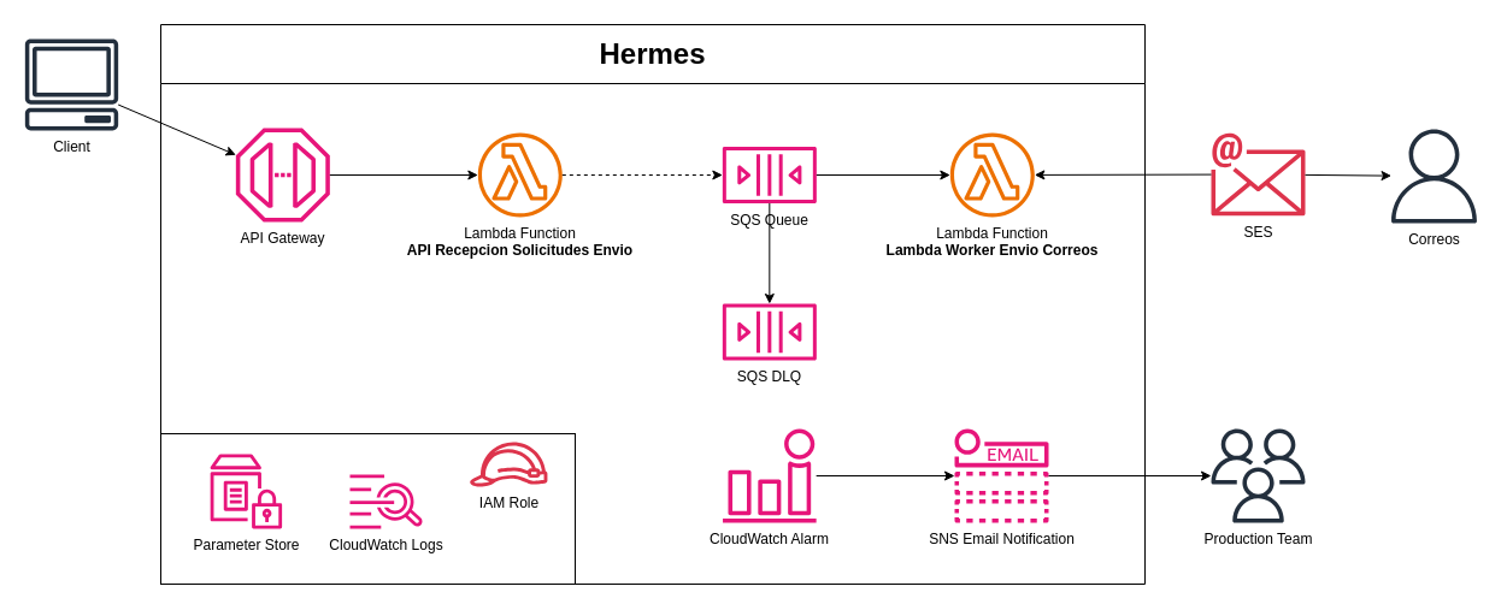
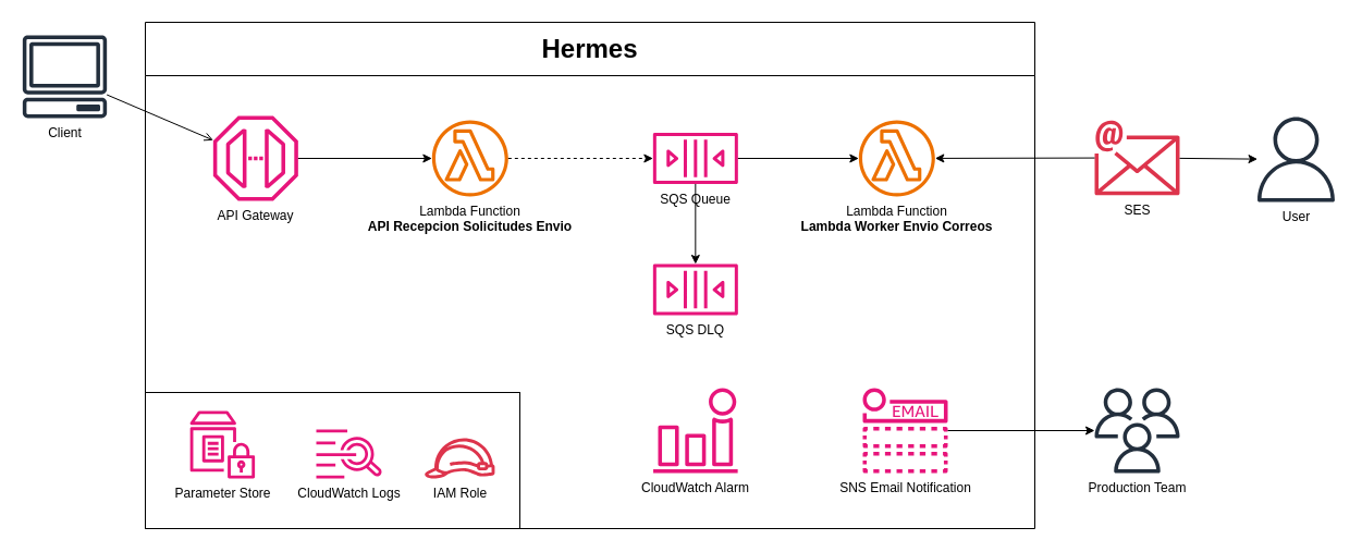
- <mxCell id="20" value="" style="endArrow=classic;html=1;rounded=0;fontColor=light-dark(#000000,#000000);strokeColor=light-dark(#000000,#000000);" edge="1" parent="1" source="19" target="9"><mxGeometry width="50" height="50" relative="1" as="geometry"><mxPoint x="78.005" y="145" as="sourcePoint" /><mxPoint x="181.34" y="144.215" as="targetPoint" /></mxGeometry></mxCell>
+ <mxCell id="20" value="" style="endArrow=open;html=1;rounded=0;fontColor=light-dark(#000000,#000000);strokeColor=light-dark(#000000,#000000);" edge="1" parent="1" source="19" target="9"><mxGeometry width="50" height="50" relative="1" as="geometry"><mxPoint x="78.005" y="145" as="sourcePoint" /><mxPoint x="181.34" y="144.215" as="targetPoint" /></mxGeometry></mxCell>
- <mxCell id="23" value="Correos" style="sketch=0;outlineConnect=0;fontColor=light-dark(#000000,#000000);gradientColor=none;fillColor=#232F3D;strokeColor=light-dark(#000000,#000000);dashed=0;verticalLabelPosition=bottom;verticalAlign=top;align=center;html=1;fontSize=12;fontStyle=0;aspect=fixed;pointerEvents=1;shape=mxgraph.aws4.user;" vertex="1" parent="1"><mxGeometry x="1151" y="107" width="78" height="78" as="geometry" /></mxCell>
+ <mxCell id="23" value="User" style="sketch=0;outlineConnect=0;fontColor=light-dark(#000000,#000000);gradientColor=none;fillColor=#232F3D;strokeColor=light-dark(#000000,#000000);dashed=0;verticalLabelPosition=bottom;verticalAlign=top;align=center;html=1;fontSize=12;fontStyle=0;aspect=fixed;pointerEvents=1;shape=mxgraph.aws4.user;" vertex="1" parent="1"><mxGeometry x="1151" y="107" width="78" height="78" as="geometry" /></mxCell>
- <mxCell id="8" value="SQS DLQ" style="sketch=0;outlineConnect=0;fontColor=light-dark(#000000,#000000);gradientColor=none;fillColor=#E7157B;strokeColor=light-dark(#000000,#000000);dashed=0;verticalLabelPosition=bottom;verticalAlign=top;align=center;html=1;fontSize=12;fontStyle=0;aspect=fixed;pointerEvents=1;shape=mxgraph.aws4.queue;" vertex="1" parent="2"><mxGeometry x="466.34" y="232" width="78" height="47" as="geometry" /></mxCell>
+ <mxCell id="8" value="SQS DLQ" style="sketch=0;outlineConnect=0;fontColor=light-dark(#000000,#000000);gradientColor=none;fillColor=#E7157B;strokeColor=light-dark(#000000,#000000);dashed=0;verticalLabelPosition=bottom;verticalAlign=top;align=center;html=1;fontSize=12;fontStyle=0;aspect=fixed;pointerEvents=1;shape=mxgraph.aws4.queue;" vertex="1" parent="2"><mxGeometry x="466.34" y="222" width="78" height="47" as="geometry" /></mxCell>
- <mxCell id="5" value="IAM Role" style="sketch=0;outlineConnect=0;fontColor=light-dark(#000000,#000000);gradientColor=none;fillColor=#DD344C;strokeColor=light-dark(#000000,#000000);dashed=0;verticalLabelPosition=bottom;verticalAlign=top;align=center;html=1;fontSize=12;fontStyle=0;aspect=fixed;pointerEvents=1;shape=mxgraph.aws4.role;" vertex="1" parent="2"><mxGeometry x="256" y="347" width="65.59" height="37" as="geometry" /></mxCell>
+ <mxCell id="5" value="IAM Role" style="sketch=0;outlineConnect=0;fontColor=light-dark(#000000,#000000);gradientColor=none;fillColor=#DD344C;strokeColor=light-dark(#000000,#000000);dashed=0;verticalLabelPosition=bottom;verticalAlign=top;align=center;html=1;fontSize=12;fontStyle=0;aspect=fixed;pointerEvents=1;shape=mxgraph.aws4.role;" vertex="1" parent="2"><mxGeometry x="256" y="382" width="65.59" height="37" as="geometry" /></mxCell>
- <mxCell id="16" value="" style="endArrow=classic;html=1;rounded=0;fontColor=light-dark(#000000,#000000);strokeColor=light-dark(#000000,#000000);" edge="1" parent="2" source="12" target="15"><mxGeometry width="50" height="50" relative="1" as="geometry"><mxPoint x="620.34" y="283" as="sourcePoint" /><mxPoint x="512.34" y="373" as="targetPoint" /></mxGeometry></mxCell>
